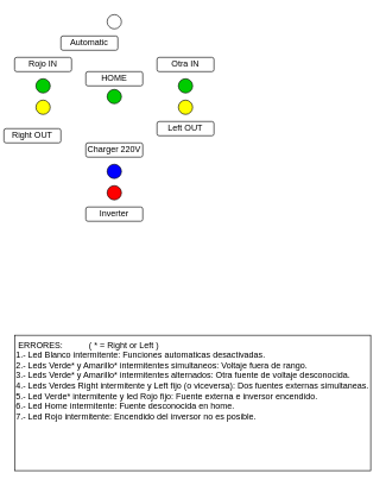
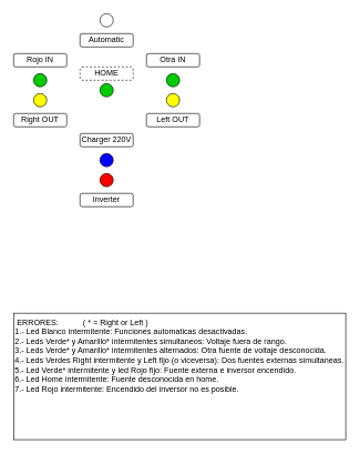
- <mxCell id="12" value="Automatic" style="rounded=1;whiteSpace=wrap;html=1;strokeColor=#000000;fillColor=#FFFFFF;fontColor=#000000;" vertex="1" parent="1"><mxGeometry x="85" y="50" width="80" height="20" as="geometry" /></mxCell>
+ <mxCell id="12" value="Automatic" style="rounded=1;whiteSpace=wrap;html=1;strokeColor=#000000;fillColor=#FFFFFF;fontColor=#000000;" vertex="1" parent="1"><mxGeometry x="120" y="50" width="80" height="20" as="geometry" /></mxCell>
- <mxCell id="18" value="HOME" style="rounded=1;whiteSpace=wrap;html=1;strokeColor=#000000;fillColor=#FFFFFF;fontColor=#000000;" vertex="1" parent="1"><mxGeometry x="120" y="100" width="80" height="20" as="geometry" /></mxCell>
+ <mxCell id="18" value="HOME" style="rounded=1;whiteSpace=wrap;html=1;strokeColor=#000000;fillColor=#FFFFFF;fontColor=#000000;dashed=1;" vertex="1" parent="1"><mxGeometry x="120" y="100" width="80" height="20" as="geometry" /></mxCell>
- <mxCell id="15" value="Right OUT" style="rounded=1;whiteSpace=wrap;html=1;strokeColor=#000000;fillColor=#FFFFFF;fontColor=#000000;" vertex="1" parent="1"><mxGeometry x="5" y="180" width="80" height="20" as="geometry" /></mxCell>
+ <mxCell id="15" value="Right OUT" style="rounded=1;whiteSpace=wrap;html=1;strokeColor=#000000;fillColor=#FFFFFF;fontColor=#000000;" vertex="1" parent="1"><mxGeometry x="20" y="170" width="80" height="20" as="geometry" /></mxCell>
